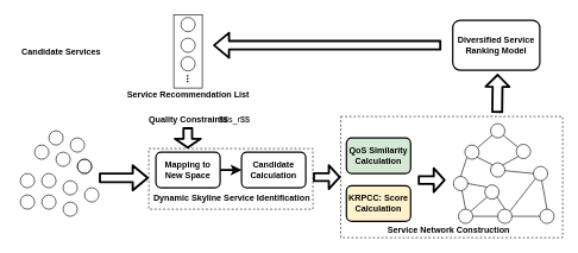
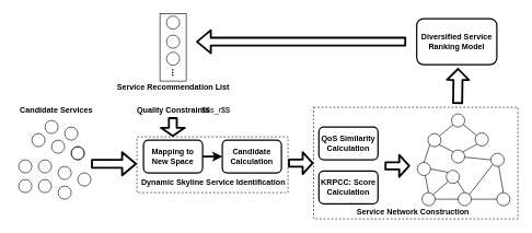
- <mxCell id="15" value="&lt;b&gt;Candidate&amp;nbsp;Services&lt;/b&gt;" style="text;html=1;align=center;verticalAlign=middle;resizable=0;points=[];autosize=1;" parent="1" vertex="1"><mxGeometry x="20" y="63" width="130" height="20" as="geometry" /></mxCell>
+ <mxCell id="15" value="&lt;b&gt;Candidate&amp;nbsp;Services&lt;/b&gt;" style="text;html=1;align=center;verticalAlign=middle;resizable=0;points=[];autosize=1;" parent="1" vertex="1"><mxGeometry x="20" y="158" width="130" height="20" as="geometry" /></mxCell>
- <mxCell id="18" value="&lt;b&gt;QoS Similarity Calculation&lt;/b&gt;" style="rounded=1;whiteSpace=wrap;html=1;strokeWidth=2;fillColor=#d5e8d4;" parent="1" vertex="1"><mxGeometry x="485" y="193" width="90" height="50" as="geometry" /></mxCell>
+ <mxCell id="18" value="&lt;b&gt;QoS Similarity Calculation&lt;/b&gt;" style="rounded=1;whiteSpace=wrap;html=1;strokeWidth=2;" parent="1" vertex="1"><mxGeometry x="485" y="193" width="90" height="50" as="geometry" /></mxCell>
- <mxCell id="52" value="&lt;b&gt;KRPCC: Score Calculation&lt;/b&gt;" style="rounded=1;whiteSpace=wrap;html=1;strokeWidth=2;fillColor=#fff2cc;" parent="1" vertex="1"><mxGeometry x="485" y="260" width="90" height="50" as="geometry" /></mxCell>
+ <mxCell id="52" value="&lt;b&gt;KRPCC: Score Calculation&lt;/b&gt;" style="rounded=1;whiteSpace=wrap;html=1;strokeWidth=2;" parent="1" vertex="1"><mxGeometry x="485" y="260" width="90" height="50" as="geometry" /></mxCell>
